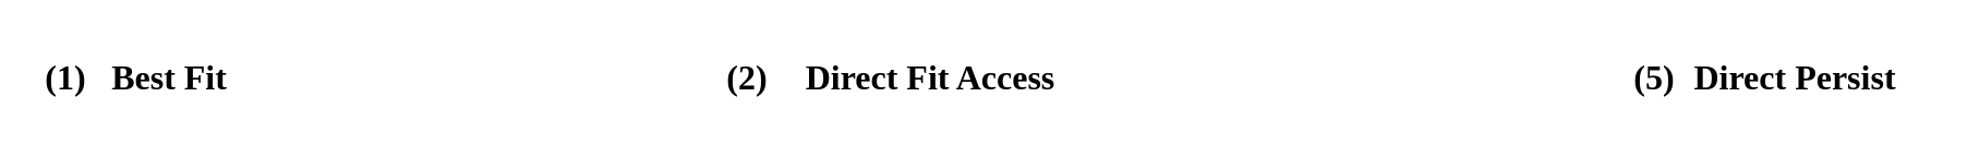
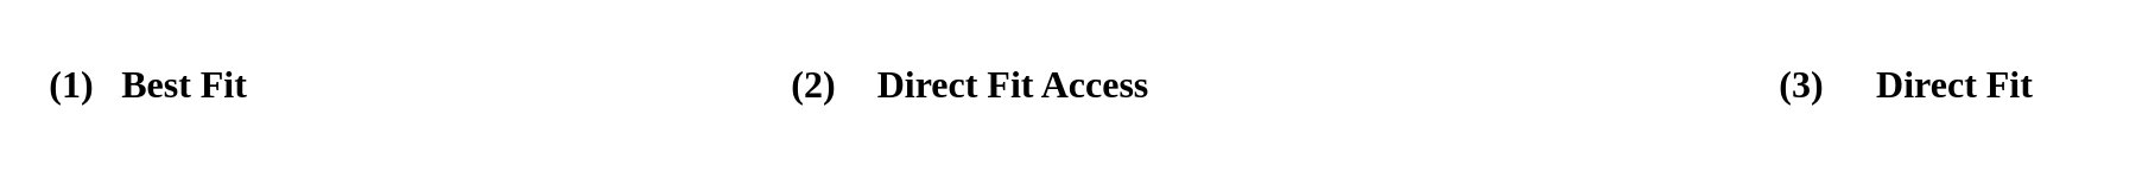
- <mxCell id="6" value="&lt;b&gt;&lt;font style=&quot;font-size: 16px;&quot;&gt;(5)&lt;/font&gt;&lt;/b&gt;" style="text;html=1;align=center;verticalAlign=middle;whiteSpace=wrap;rounded=0;fontFamily=Times New Roman;" vertex="1" parent="1"><mxGeometry x="746.5" y="20" width="23" height="30" as="geometry" /></mxCell>
+ <mxCell id="6" value="&lt;b&gt;&lt;font style=&quot;font-size: 16px;&quot;&gt;(3)&lt;/font&gt;&lt;/b&gt;" style="text;html=1;align=center;verticalAlign=middle;whiteSpace=wrap;rounded=0;fontFamily=Times New Roman;" vertex="1" parent="1"><mxGeometry x="746.5" y="20" width="23" height="30" as="geometry" /></mxCell>
- <mxCell id="7" value="&lt;font size=&quot;1&quot; face=&quot;Times New Roman&quot;&gt;&lt;b style=&quot;font-size: 16px;&quot;&gt;Direct Persist&lt;/b&gt;&lt;/font&gt;" style="text;html=1;align=center;verticalAlign=middle;whiteSpace=wrap;rounded=0;" vertex="1" parent="1"><mxGeometry x="764.5" y="25" width="115.5" height="20" as="geometry" /></mxCell>
+ <mxCell id="7" value="&lt;font size=&quot;1&quot; face=&quot;Times New Roman&quot;&gt;&lt;b style=&quot;font-size: 16px;&quot;&gt;Direct Fit&lt;/b&gt;&lt;/font&gt;" style="text;html=1;align=center;verticalAlign=middle;whiteSpace=wrap;rounded=0;" vertex="1" parent="1"><mxGeometry x="764.5" y="25" width="115.5" height="20" as="geometry" /></mxCell>
